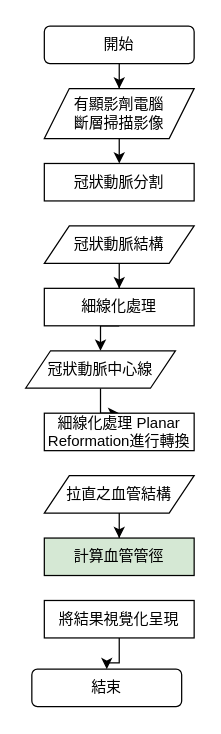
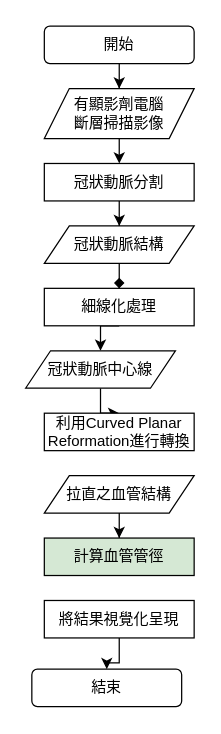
+ <mxCell id="6" style="edgeStyle=orthogonalEdgeStyle;rounded=0;orthogonalLoop=1;jettySize=auto;html=1;entryX=0.5;entryY=0;entryDx=0;entryDy=0;" parent="1" source="7" target="21" edge="1"><mxGeometry relative="1" as="geometry" /></mxCell>
- <mxCell id="20" style="edgeStyle=orthogonalEdgeStyle;rounded=0;orthogonalLoop=1;jettySize=auto;html=1;entryX=0.5;entryY=0;entryDx=0;entryDy=0;" parent="1" source="21" target="10" edge="1"><mxGeometry relative="1" as="geometry" /></mxCell>
+ <mxCell id="20" style="edgeStyle=orthogonalEdgeStyle;rounded=0;orthogonalLoop=1;jettySize=auto;html=1;entryX=0.5;entryY=0;entryDx=0;entryDy=0;endArrow=diamond;" parent="1" source="21" target="10" edge="1"><mxGeometry relative="1" as="geometry" /></mxCell>
- <mxCell id="13" value="細線化處理 Planar Reformation進行轉換" style="rounded=0;whiteSpace=wrap;html=1;" parent="1" vertex="1"><mxGeometry x="35" y="330" width="120" height="30" as="geometry" /></mxCell>
+ <mxCell id="13" value="利用Curved Planar Reformation進行轉換" style="rounded=0;whiteSpace=wrap;html=1;" parent="1" vertex="1"><mxGeometry x="35" y="330" width="120" height="30" as="geometry" /></mxCell>
